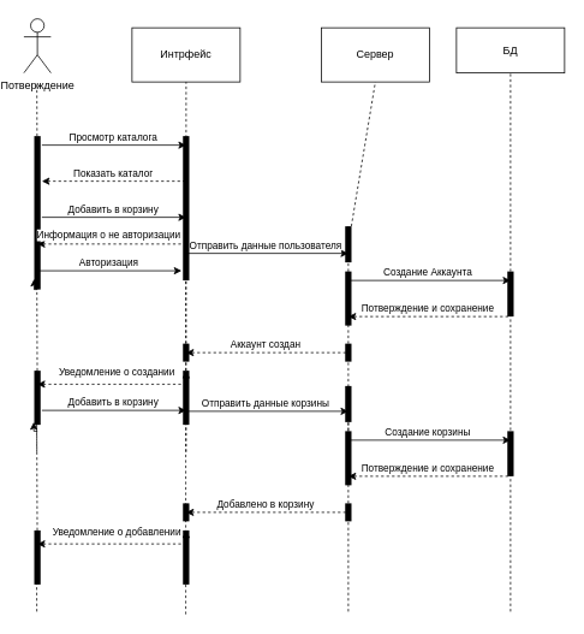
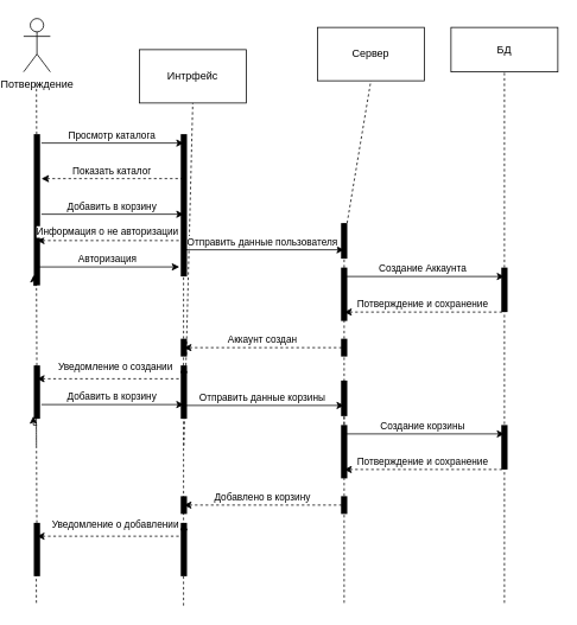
- <mxCell id="3" value="Интрфейс" style="rounded=0;whiteSpace=wrap;html=1;" parent="1" vertex="1"><mxGeometry x="140" y="30" width="120" height="60" as="geometry" /></mxCell>
+ <mxCell id="3" value="Интрфейс" style="rounded=0;whiteSpace=wrap;html=1;" parent="1" vertex="1"><mxGeometry x="150" y="55" width="120" height="60" as="geometry" /></mxCell>
